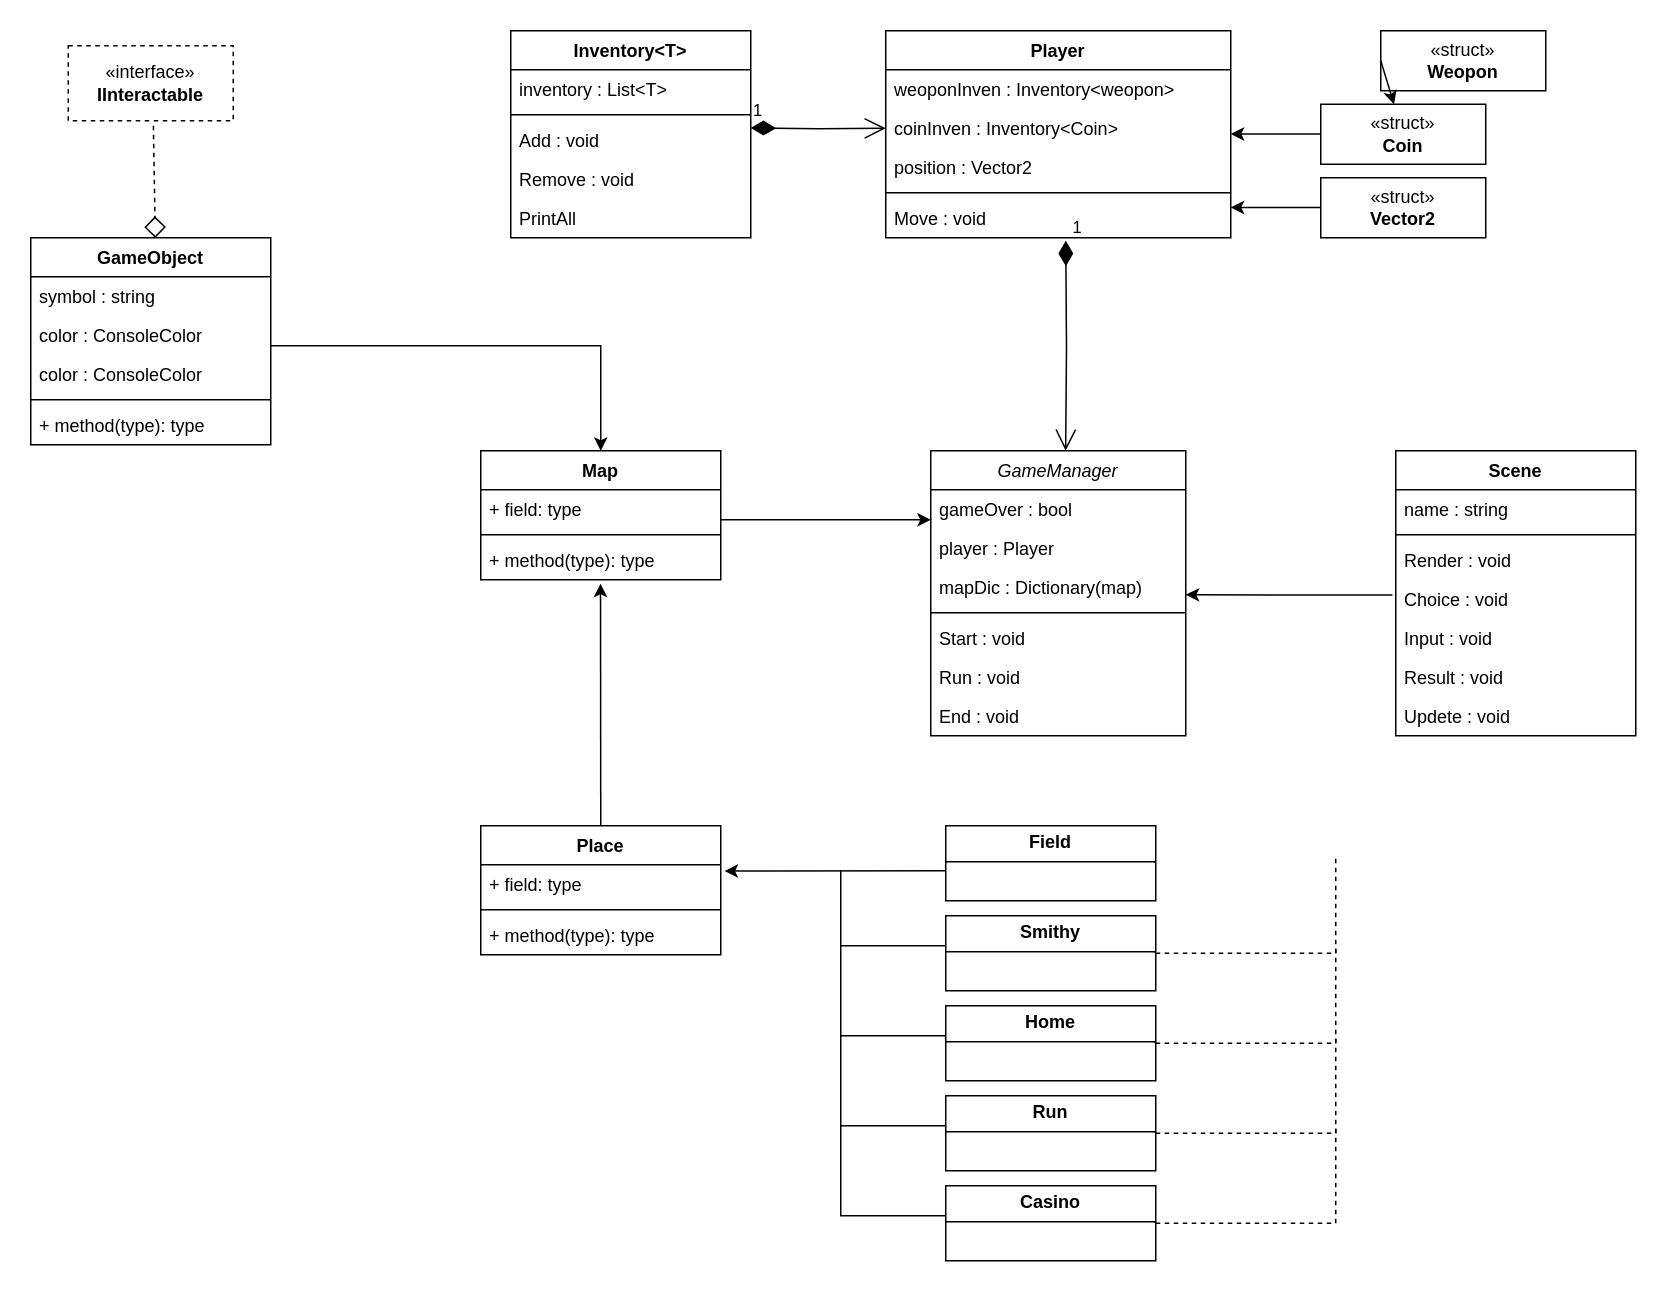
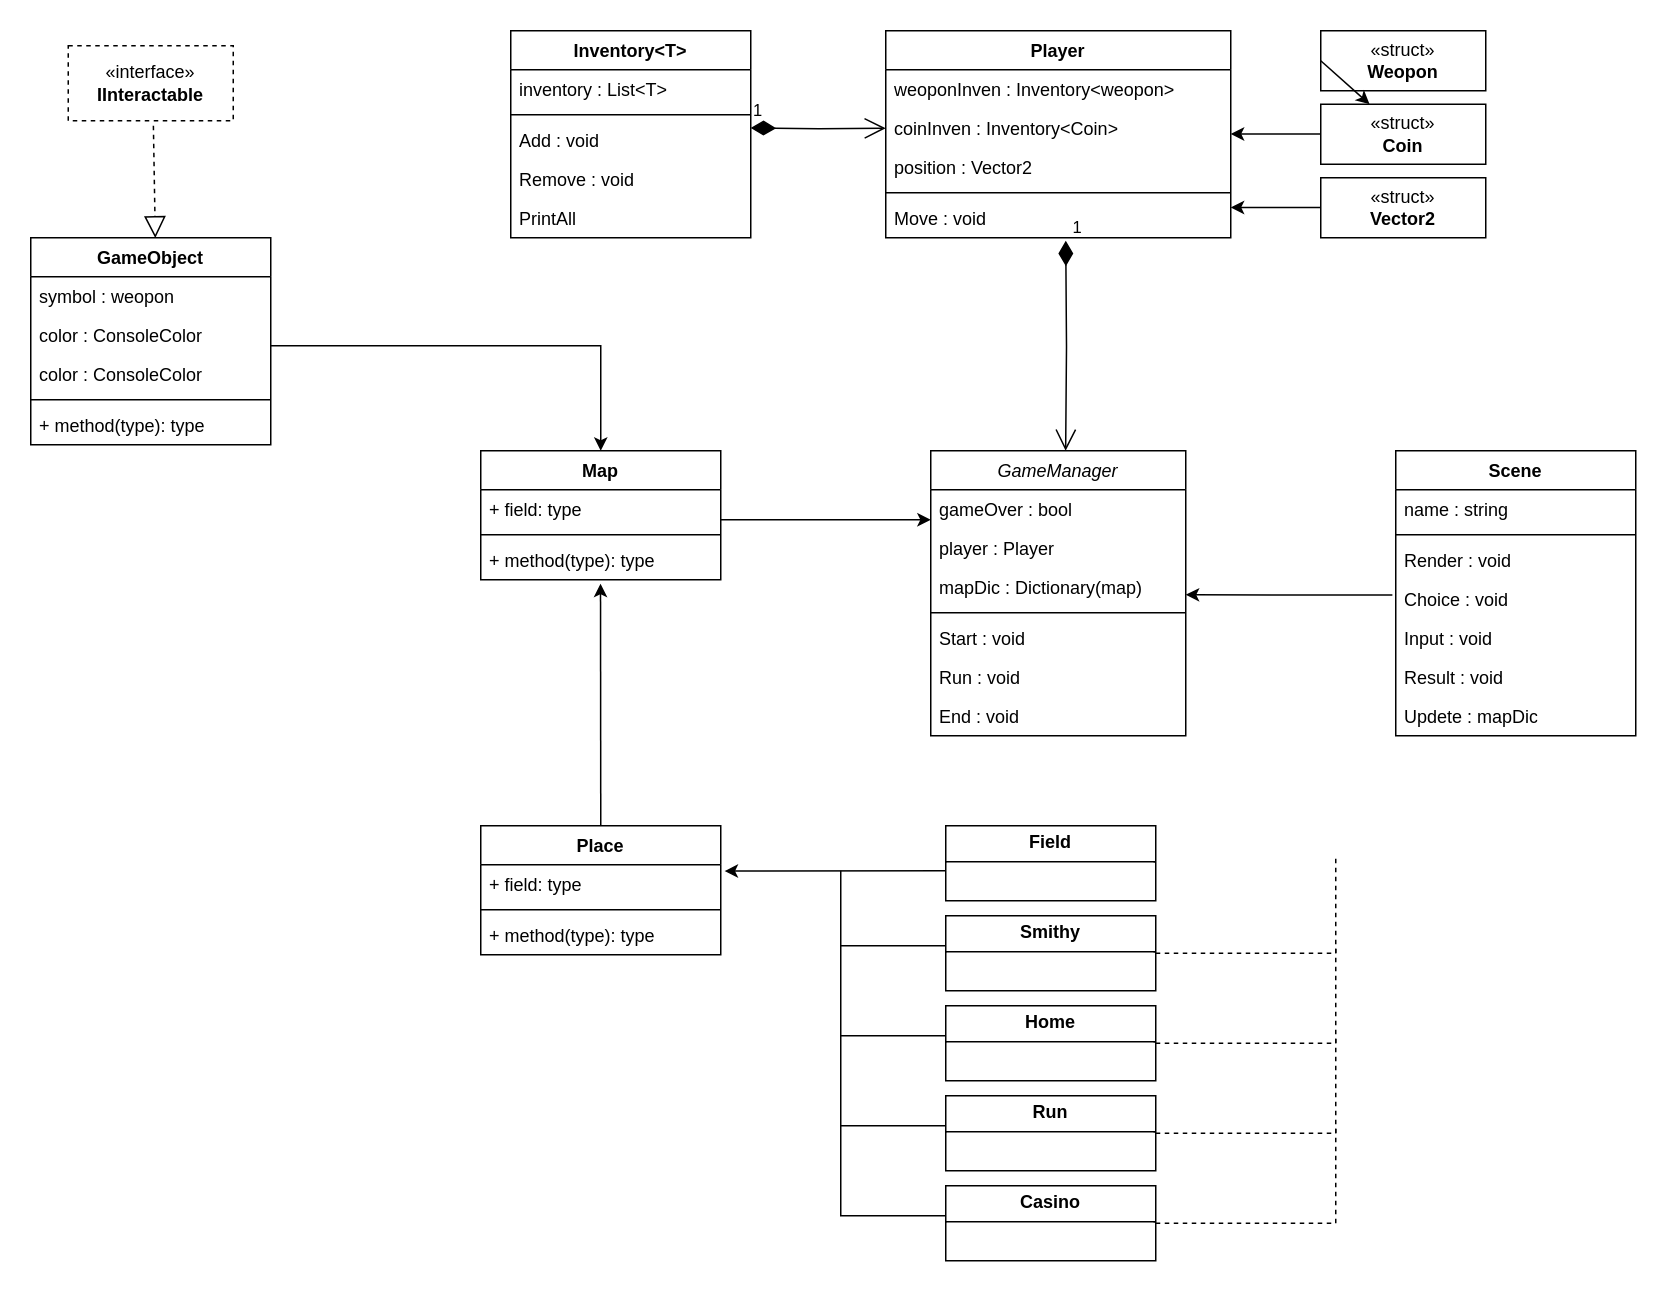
- <mxCell id="40" value="«struct»&lt;br&gt;&lt;b&gt;Weopon&lt;/b&gt;" style="html=1;whiteSpace=wrap;" vertex="1" parent="1"><mxGeometry x="920" y="20" width="110" height="40" as="geometry" /></mxCell>
+ <mxCell id="40" value="«struct»&lt;br&gt;&lt;b&gt;Weopon&lt;/b&gt;" style="html=1;whiteSpace=wrap;" vertex="1" parent="1"><mxGeometry x="880" y="20" width="110" height="40" as="geometry" /></mxCell>
- <mxCell id="42" value="" style="endArrow=diamond;dashed=1;endFill=0;endSize=12;html=1;rounded=0;entryX=0.519;entryY=0.001;entryDx=0;entryDy=0;exitX=0.516;exitY=1.068;exitDx=0;exitDy=0;exitPerimeter=0;entryPerimeter=0;" edge="1" parent="1" source="19" target="28"><mxGeometry width="160" relative="1" as="geometry"><mxPoint x="-50" y="325" as="sourcePoint" /><mxPoint x="110" y="324.8" as="targetPoint" /></mxGeometry></mxCell>
+ <mxCell id="42" value="" style="endArrow=block;dashed=1;endFill=0;endSize=12;html=1;rounded=0;entryX=0.519;entryY=0.001;entryDx=0;entryDy=0;exitX=0.516;exitY=1.068;exitDx=0;exitDy=0;exitPerimeter=0;entryPerimeter=0;" edge="1" parent="1" source="19" target="28"><mxGeometry width="160" relative="1" as="geometry"><mxPoint x="-50" y="325" as="sourcePoint" /><mxPoint x="110" y="324.8" as="targetPoint" /></mxGeometry></mxCell>
- <mxCell id="29" value="symbol : string" style="text;strokeColor=none;fillColor=none;align=left;verticalAlign=top;spacingLeft=4;spacingRight=4;overflow=hidden;rotatable=0;points=[[0,0.5],[1,0.5]];portConstraint=eastwest;whiteSpace=wrap;html=1;" vertex="1" parent="28"><mxGeometry y="26" width="160" height="26" as="geometry" /></mxCell>
+ <mxCell id="29" value="symbol : weopon" style="text;strokeColor=none;fillColor=none;align=left;verticalAlign=top;spacingLeft=4;spacingRight=4;overflow=hidden;rotatable=0;points=[[0,0.5],[1,0.5]];portConstraint=eastwest;whiteSpace=wrap;html=1;" vertex="1" parent="28"><mxGeometry y="26" width="160" height="26" as="geometry" /></mxCell>
- <mxCell id="27" value="Updete : void" style="text;strokeColor=none;fillColor=none;align=left;verticalAlign=top;spacingLeft=4;spacingRight=4;overflow=hidden;rotatable=0;points=[[0,0.5],[1,0.5]];portConstraint=eastwest;whiteSpace=wrap;html=1;" vertex="1" parent="20"><mxGeometry y="164" width="160" height="26" as="geometry" /></mxCell>
+ <mxCell id="27" value="Updete : mapDic" style="text;strokeColor=none;fillColor=none;align=left;verticalAlign=top;spacingLeft=4;spacingRight=4;overflow=hidden;rotatable=0;points=[[0,0.5],[1,0.5]];portConstraint=eastwest;whiteSpace=wrap;html=1;" vertex="1" parent="20"><mxGeometry y="164" width="160" height="26" as="geometry" /></mxCell>
